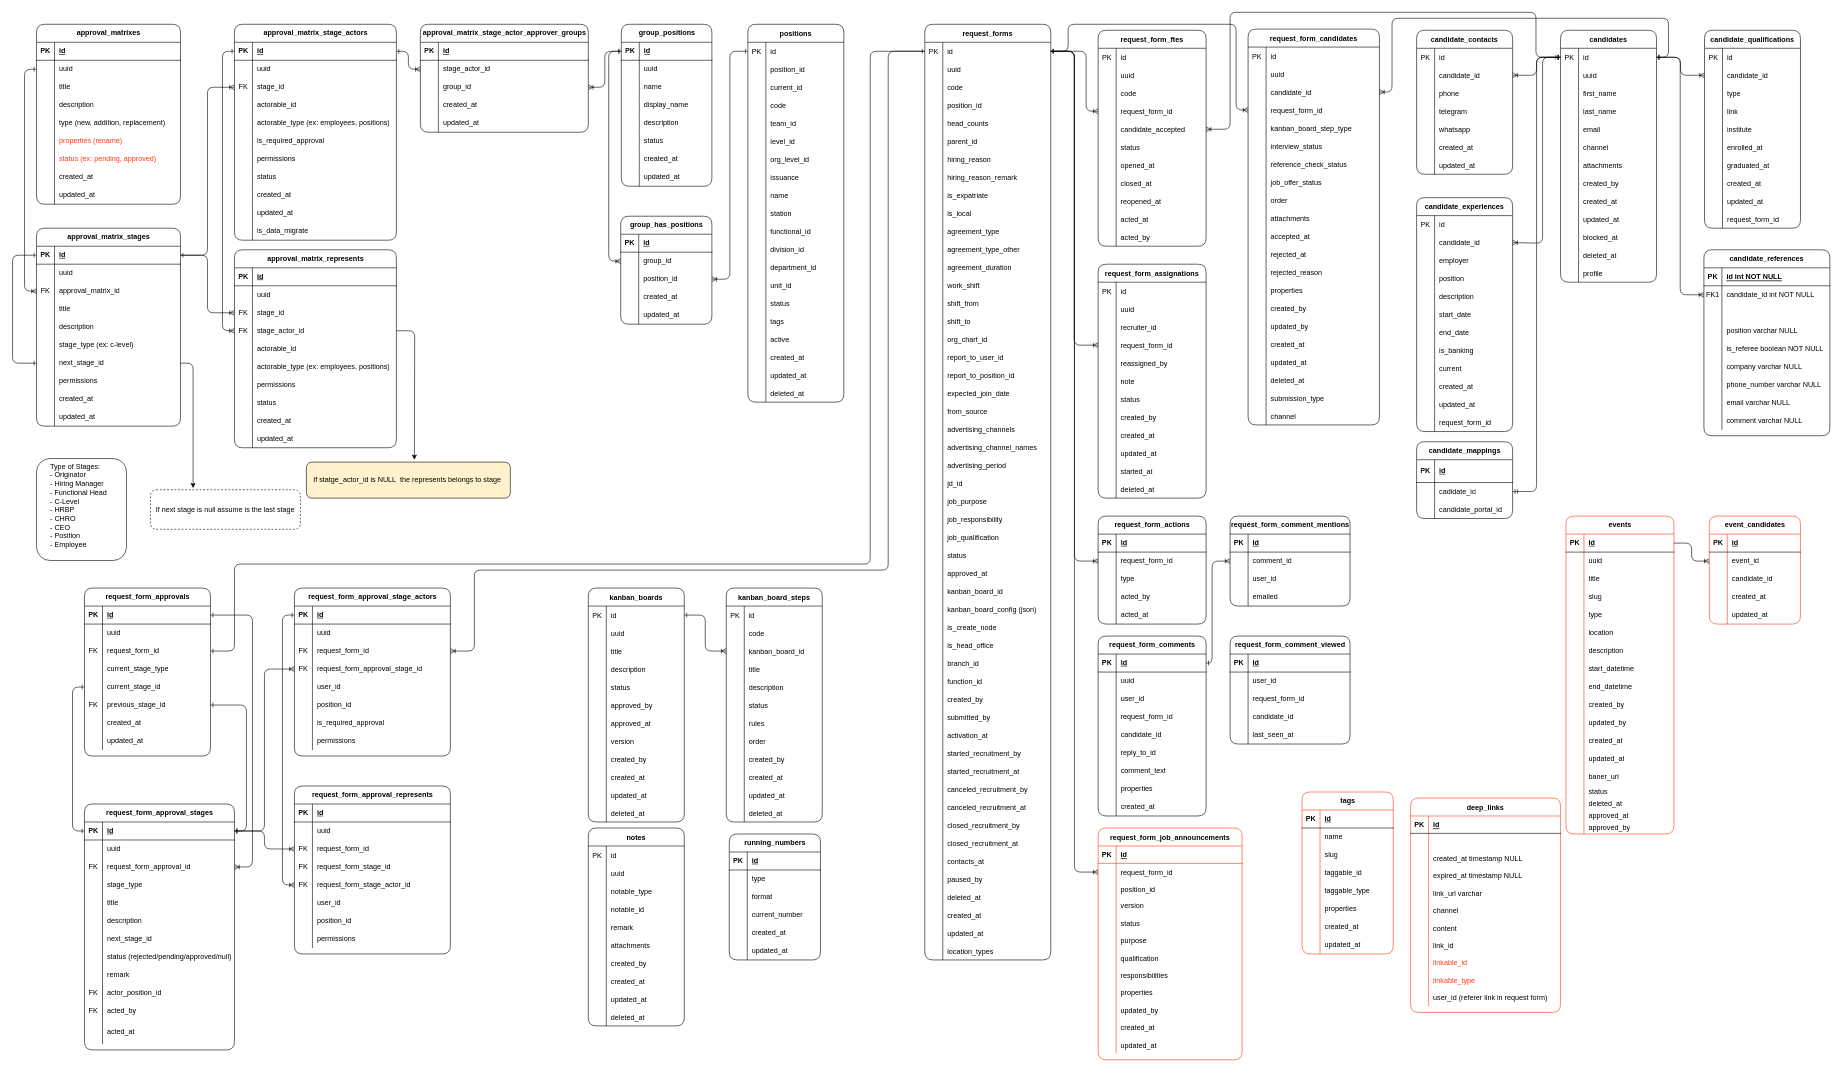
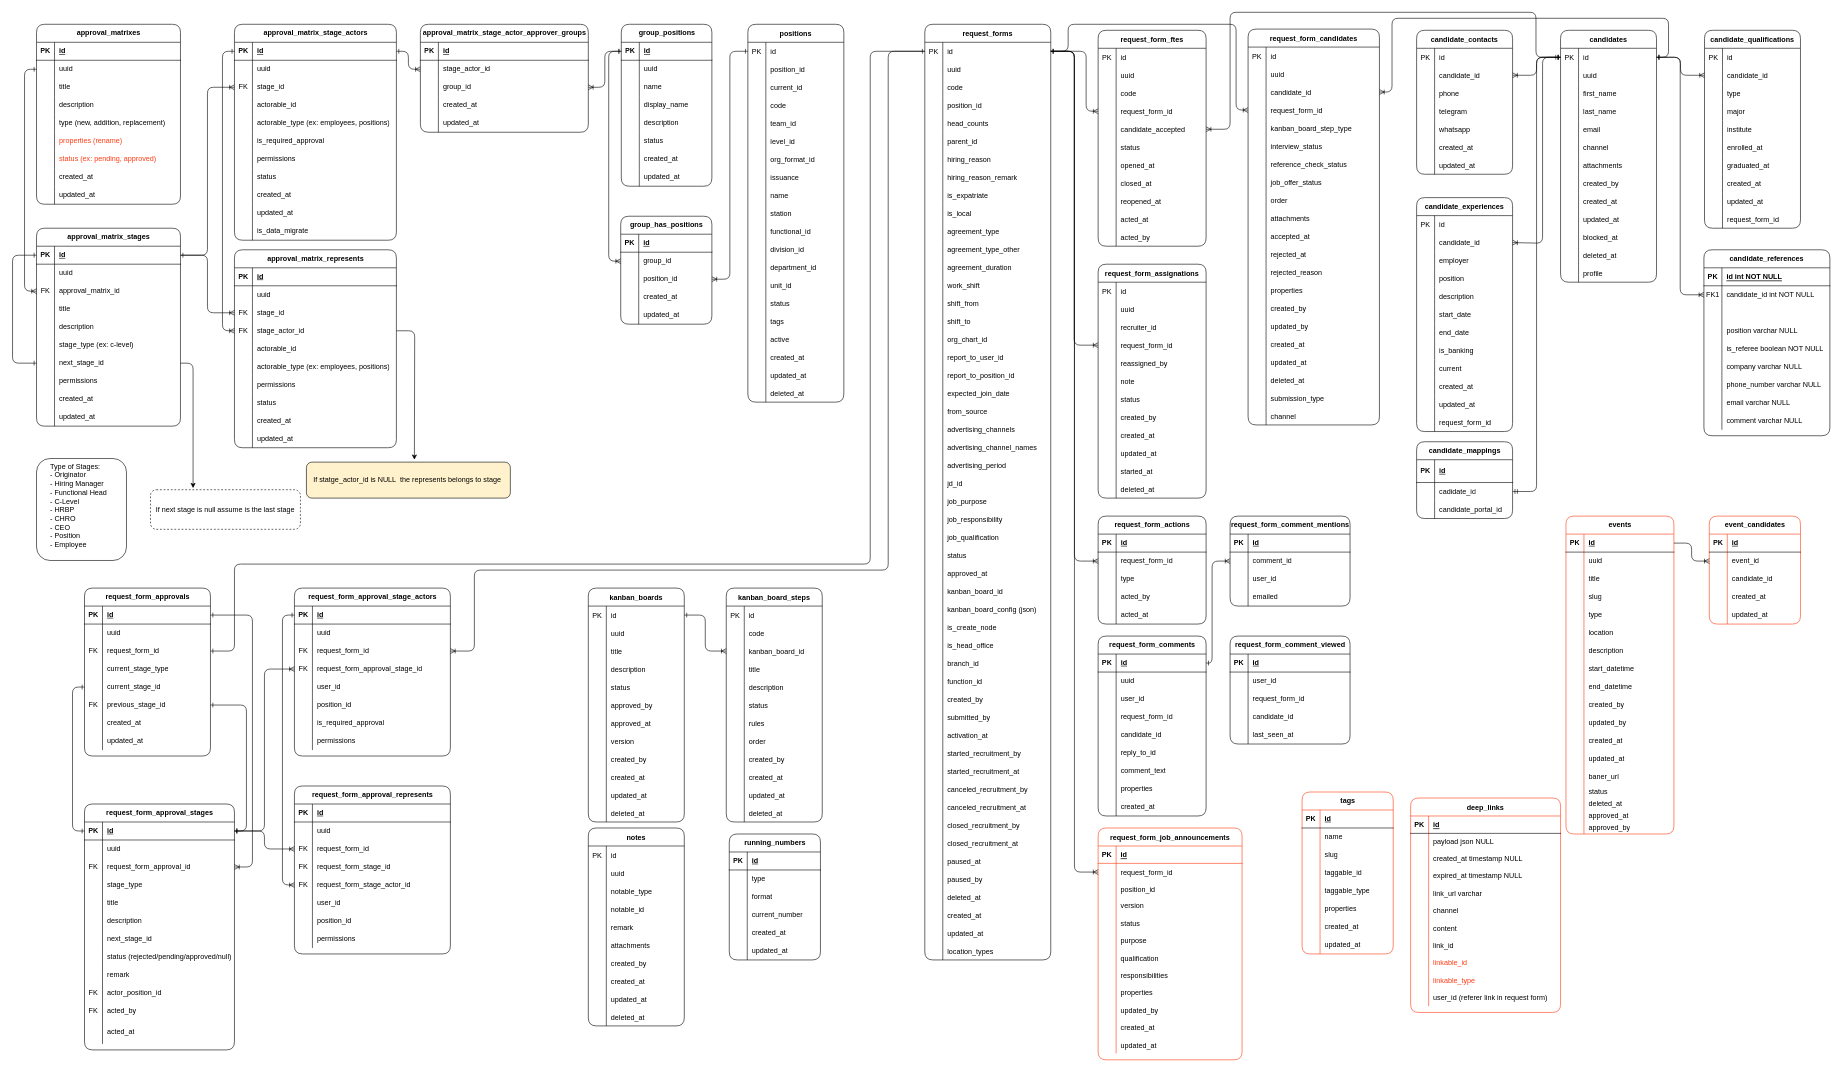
- <mxCell id="73" value="link" style="shape=partialRectangle;overflow=hidden;connectable=0;fillColor=none;align=left;strokeColor=inherit;top=0;left=0;bottom=0;right=0;spacingLeft=6;rounded=1;" parent="71" vertex="1"><mxGeometry x="30" width="130" height="30" as="geometry"><mxRectangle width="130" height="30" as="alternateBounds" /></mxGeometry></mxCell>
+ <mxCell id="73" value="major" style="shape=partialRectangle;overflow=hidden;connectable=0;fillColor=none;align=left;strokeColor=inherit;top=0;left=0;bottom=0;right=0;spacingLeft=6;rounded=1;" parent="71" vertex="1"><mxGeometry x="30" width="130" height="30" as="geometry"><mxRectangle width="130" height="30" as="alternateBounds" /></mxGeometry></mxCell>
- <mxCell id="832" value="org_level_id" style="shape=partialRectangle;overflow=hidden;connectable=0;fillColor=none;align=left;strokeColor=inherit;top=0;left=0;bottom=0;right=0;spacingLeft=6;" parent="830" vertex="1"><mxGeometry x="30" width="130" height="30" as="geometry"><mxRectangle width="130" height="30" as="alternateBounds" /></mxGeometry></mxCell>
+ <mxCell id="832" value="org_format_id" style="shape=partialRectangle;overflow=hidden;connectable=0;fillColor=none;align=left;strokeColor=inherit;top=0;left=0;bottom=0;right=0;spacingLeft=6;" parent="830" vertex="1"><mxGeometry x="30" width="130" height="30" as="geometry"><mxRectangle width="130" height="30" as="alternateBounds" /></mxGeometry></mxCell>
+ <mxCell id="1021" value="payload json NULL" style="shape=partialRectangle;overflow=hidden;connectable=0;fillColor=none;top=0;left=0;bottom=0;right=0;align=left;spacingLeft=6;fontColor=#000000;strokeColor=#000000;" parent="1019" vertex="1"><mxGeometry x="30" width="220" height="27" as="geometry"><mxRectangle width="220" height="27" as="alternateBounds" /></mxGeometry></mxCell>
- <mxCell id="597" value="contacts_at" style="shape=partialRectangle;overflow=hidden;connectable=0;fillColor=none;align=left;strokeColor=inherit;top=0;left=0;bottom=0;right=0;spacingLeft=6;rounded=1;" parent="595" vertex="1"><mxGeometry x="30" width="180" height="30" as="geometry"><mxRectangle width="180" height="30" as="alternateBounds" /></mxGeometry></mxCell>
+ <mxCell id="597" value="paused_at" style="shape=partialRectangle;overflow=hidden;connectable=0;fillColor=none;align=left;strokeColor=inherit;top=0;left=0;bottom=0;right=0;spacingLeft=6;rounded=1;" parent="595" vertex="1"><mxGeometry x="30" width="180" height="30" as="geometry"><mxRectangle width="180" height="30" as="alternateBounds" /></mxGeometry></mxCell>
